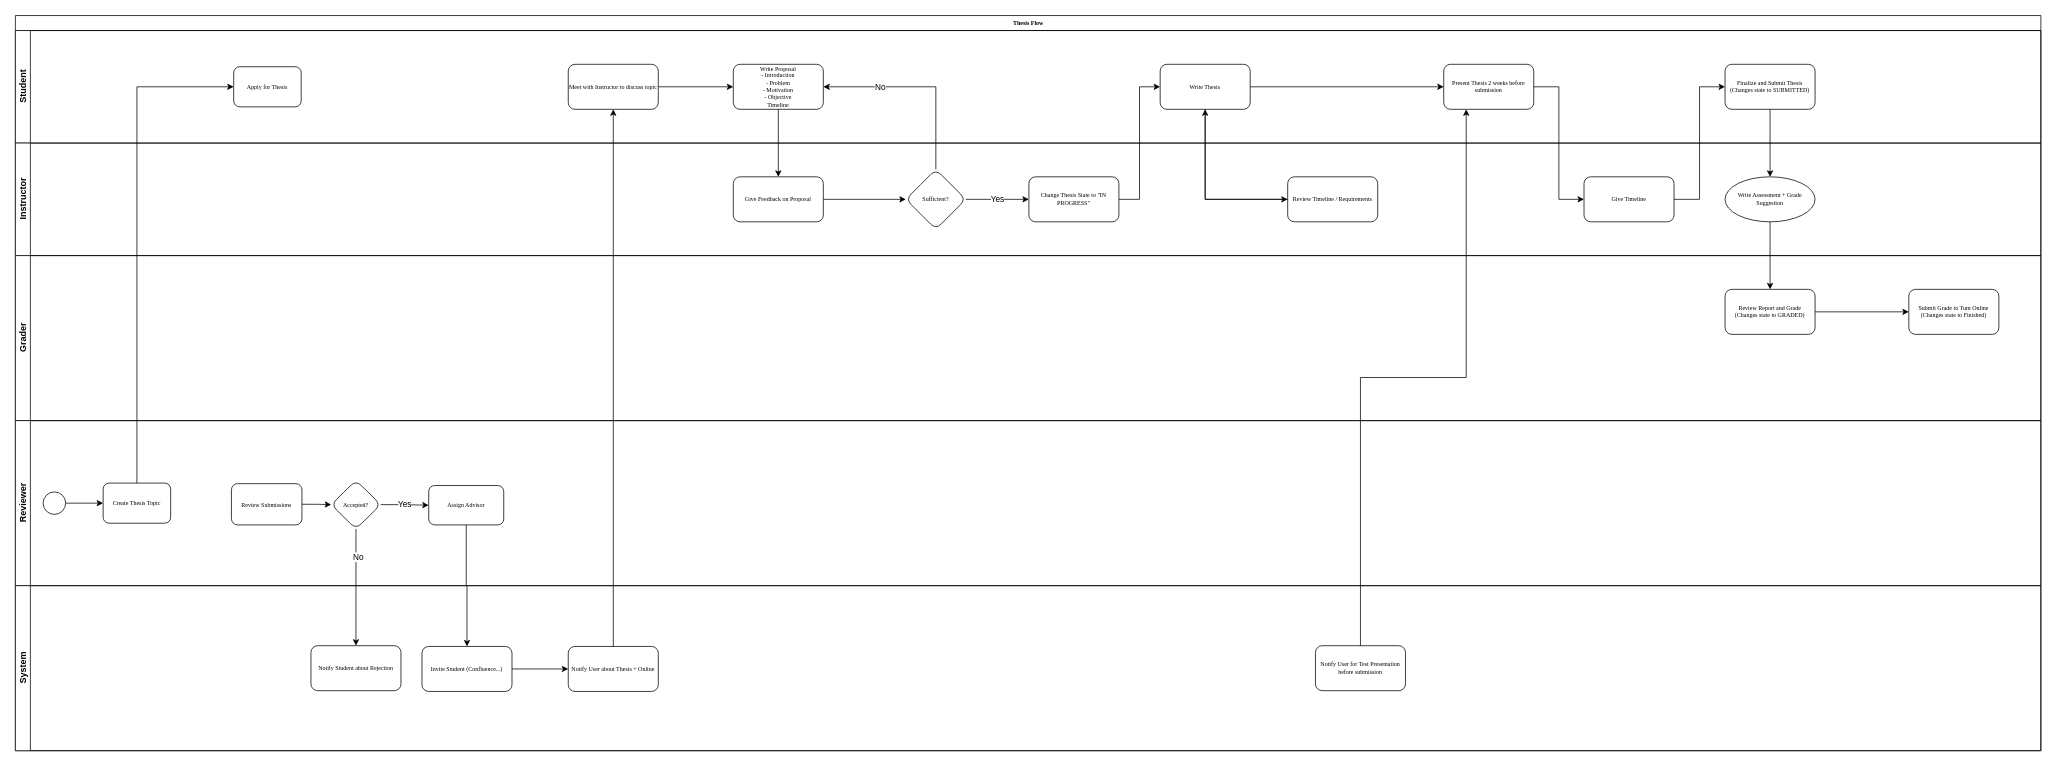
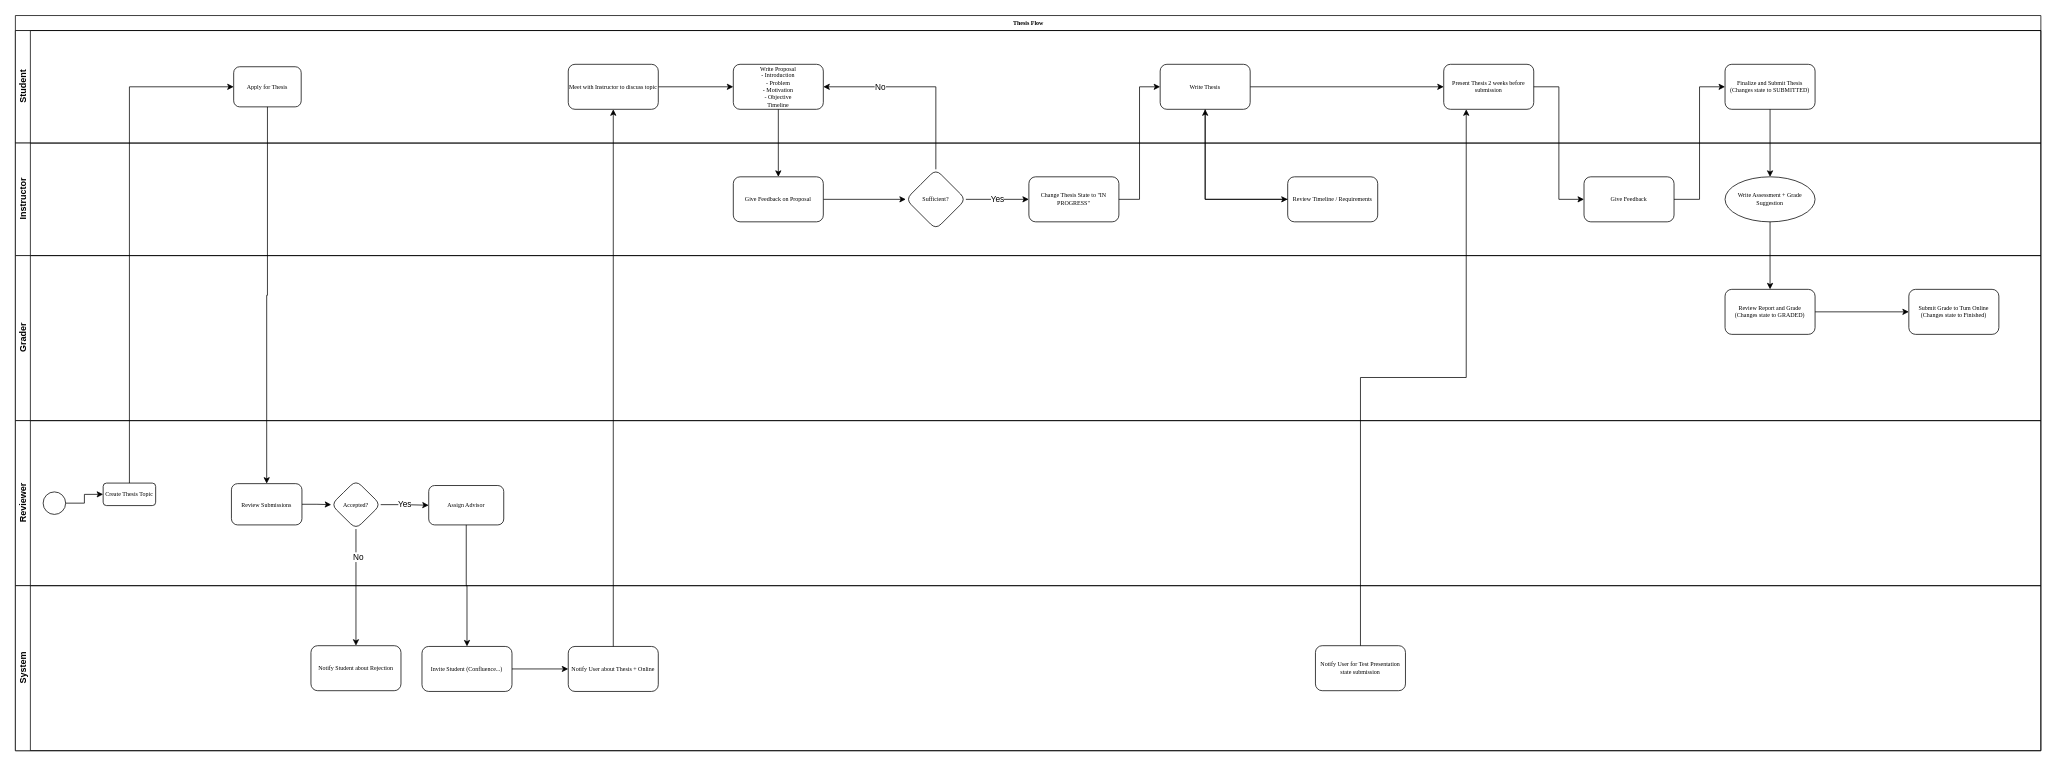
- <mxCell id="19" value="Give Timeline" style="whiteSpace=wrap;html=1;fontSize=8;fontFamily=Verdana;rounded=1;shadow=0;labelBackgroundColor=none;strokeWidth=1;" parent="12" vertex="1"><mxGeometry x="2091" y="45" width="120" height="60" as="geometry" /></mxCell>
+ <mxCell id="19" value="Give Feedback" style="whiteSpace=wrap;html=1;fontSize=8;fontFamily=Verdana;rounded=1;shadow=0;labelBackgroundColor=none;strokeWidth=1;" parent="12" vertex="1"><mxGeometry x="2091" y="45" width="120" height="60" as="geometry" /></mxCell>
+ <mxCell id="40" style="edgeStyle=orthogonalEdgeStyle;rounded=0;orthogonalLoop=1;jettySize=auto;html=1;exitX=0.5;exitY=1;exitDx=0;exitDy=0;entryX=0.5;entryY=0;entryDx=0;entryDy=0;" parent="2" source="4" target="23" edge="1"><mxGeometry relative="1" as="geometry" /></mxCell>
- <mxCell id="38" value="Create Thesis Topic" style="rounded=1;whiteSpace=wrap;html=1;shadow=0;labelBackgroundColor=none;strokeWidth=1;fontFamily=Verdana;fontSize=8;align=center;" vertex="1" parent="30"><mxGeometry x="117" y="83.25" width="90" height="53.5" as="geometry" /></mxCell>
+ <mxCell id="38" value="Create Thesis Topic" style="rounded=1;whiteSpace=wrap;html=1;shadow=0;labelBackgroundColor=none;strokeWidth=1;fontFamily=Verdana;fontSize=8;align=center;" vertex="1" parent="30"><mxGeometry x="117" y="83.25" width="70" height="30" as="geometry" /></mxCell>
- <mxCell id="35" value="Notify User for Test Presentation before submission" style="whiteSpace=wrap;html=1;fontSize=8;fontFamily=Verdana;rounded=1;shadow=0;labelBackgroundColor=none;strokeWidth=1;" parent="30" vertex="1"><mxGeometry x="1733" y="300" width="120" height="60" as="geometry" /></mxCell>
+ <mxCell id="35" value="Notify User for Test Presentation state submission" style="whiteSpace=wrap;html=1;fontSize=8;fontFamily=Verdana;rounded=1;shadow=0;labelBackgroundColor=none;strokeWidth=1;" parent="30" vertex="1"><mxGeometry x="1733" y="300" width="120" height="60" as="geometry" /></mxCell>
